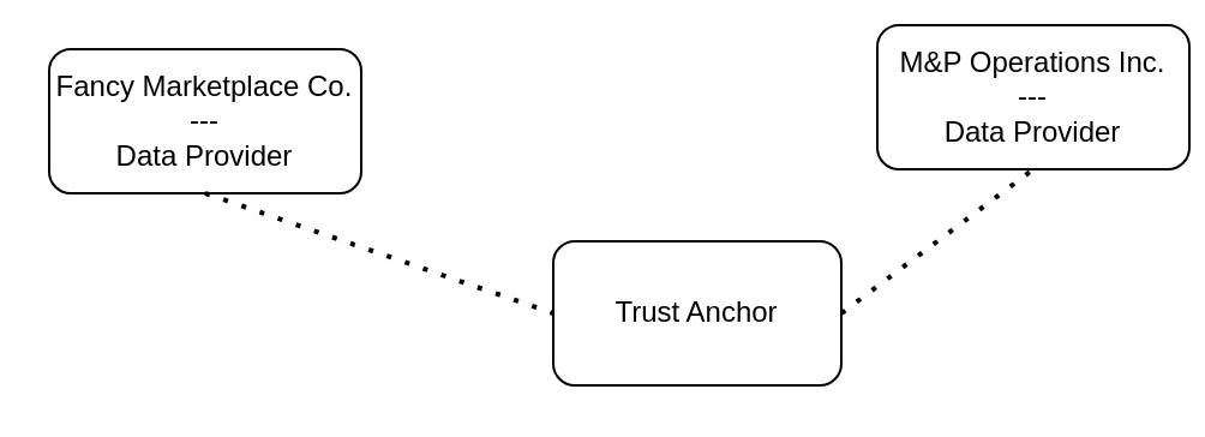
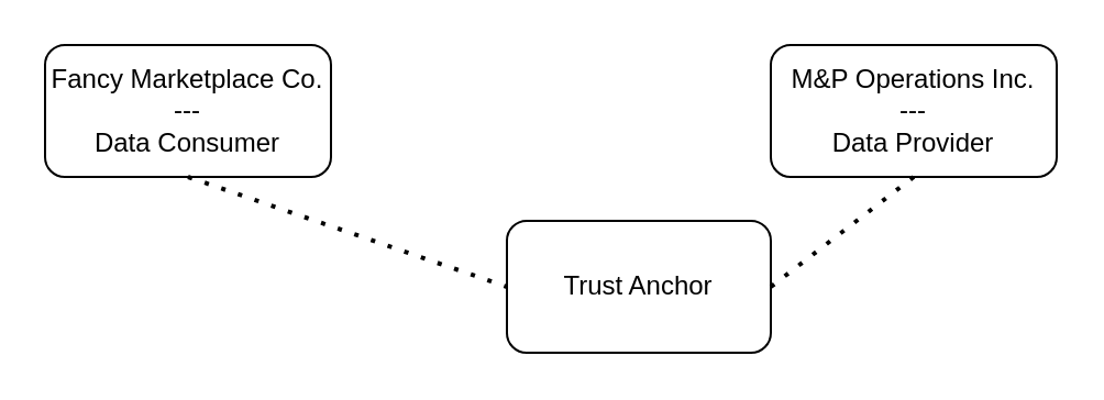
- <mxCell id="3" value="&lt;div&gt;M&amp;amp;P Operations Inc.&lt;/div&gt;&lt;div&gt;--- &lt;br&gt;&lt;/div&gt;&lt;div&gt;Data Provider&lt;/div&gt;" style="rounded=1;whiteSpace=wrap;html=1;" vertex="1" parent="1"><mxGeometry x="365" y="10" width="130" height="60" as="geometry" /></mxCell>
+ <mxCell id="3" value="&lt;div&gt;M&amp;amp;P Operations Inc.&lt;/div&gt;&lt;div&gt;--- &lt;br&gt;&lt;/div&gt;&lt;div&gt;Data Provider&lt;/div&gt;" style="rounded=1;whiteSpace=wrap;html=1;" vertex="1" parent="1"><mxGeometry x="350" y="20" width="130" height="60" as="geometry" /></mxCell>
- <mxCell id="4" value="&lt;div&gt;Fancy Marketplace Co. &lt;br&gt;&lt;/div&gt;&lt;div&gt;--- &lt;br&gt;&lt;/div&gt;&lt;div&gt;Data Provider&lt;/div&gt;" style="rounded=1;whiteSpace=wrap;html=1;" vertex="1" parent="1"><mxGeometry x="20" y="20" width="130" height="60" as="geometry" /></mxCell>
+ <mxCell id="4" value="&lt;div&gt;Fancy Marketplace Co. &lt;br&gt;&lt;/div&gt;&lt;div&gt;--- &lt;br&gt;&lt;/div&gt;&lt;div&gt;Data Consumer&lt;/div&gt;" style="rounded=1;whiteSpace=wrap;html=1;" vertex="1" parent="1"><mxGeometry x="20" y="20" width="130" height="60" as="geometry" /></mxCell>
